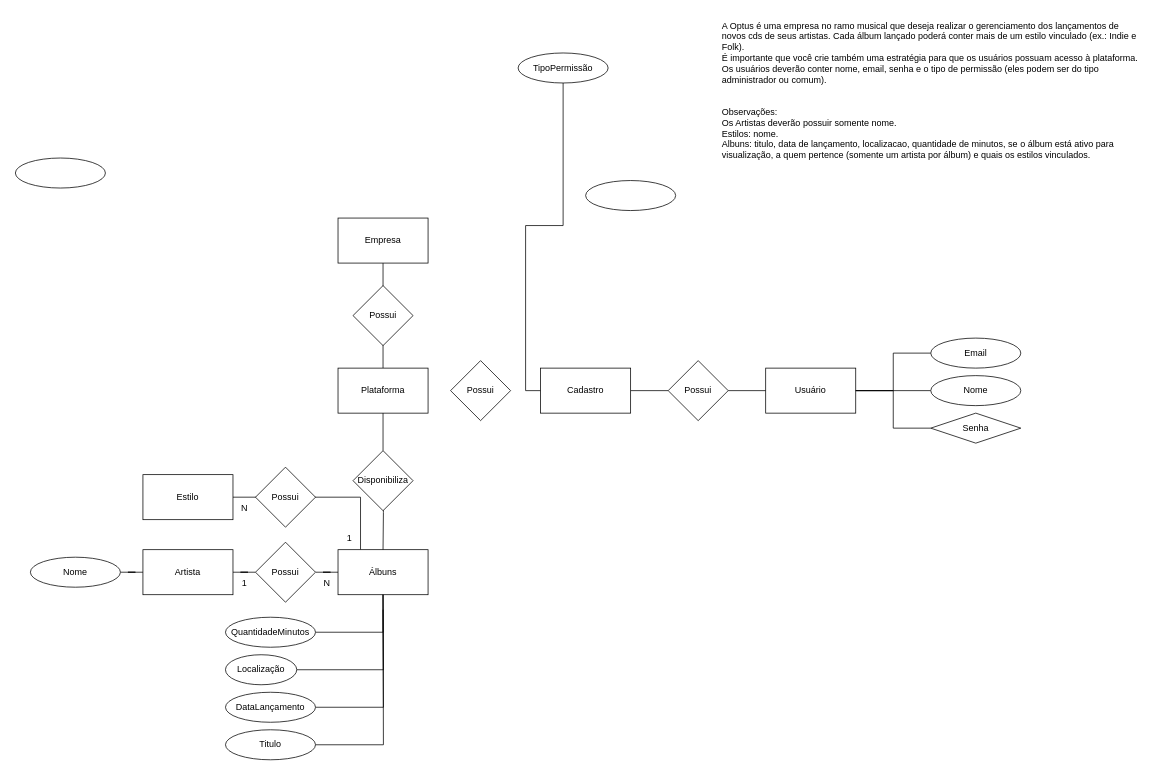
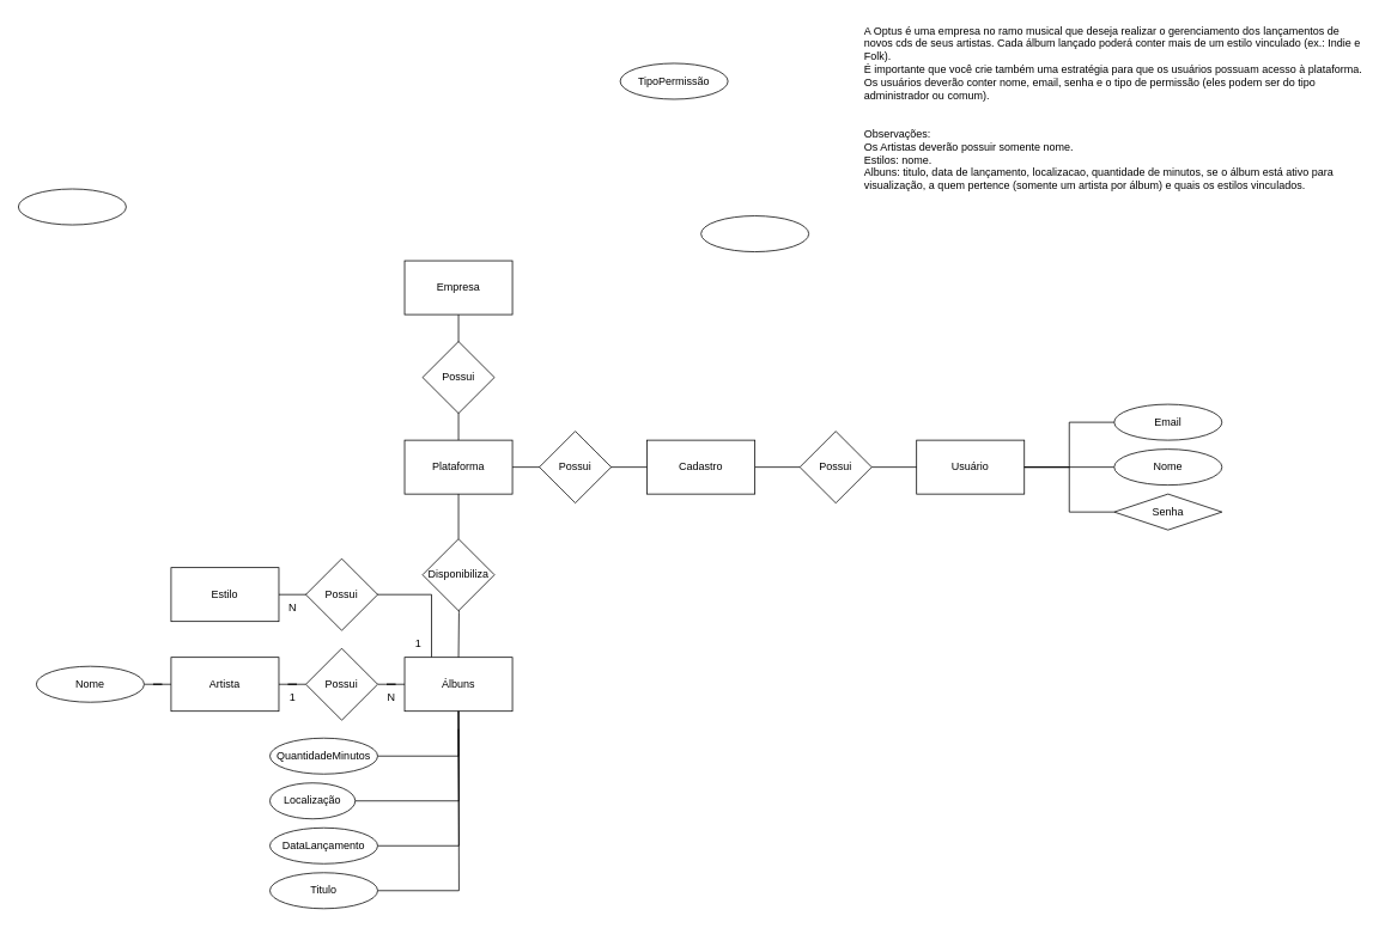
- <mxCell id="9" style="edgeStyle=orthogonalEdgeStyle;rounded=0;orthogonalLoop=1;jettySize=auto;html=1;exitX=0;exitY=0.5;exitDx=0;exitDy=0;endArrow=none;endFill=0;" edge="1" parent="1" source="45" target="17"><mxGeometry relative="1" as="geometry" /></mxCell>
+ <mxCell id="9" style="edgeStyle=orthogonalEdgeStyle;rounded=0;orthogonalLoop=1;jettySize=auto;html=1;exitX=0;exitY=0.5;exitDx=0;exitDy=0;endArrow=none;endFill=0;" edge="1" parent="1" source="45" target="37"><mxGeometry relative="1" as="geometry" /></mxCell>
